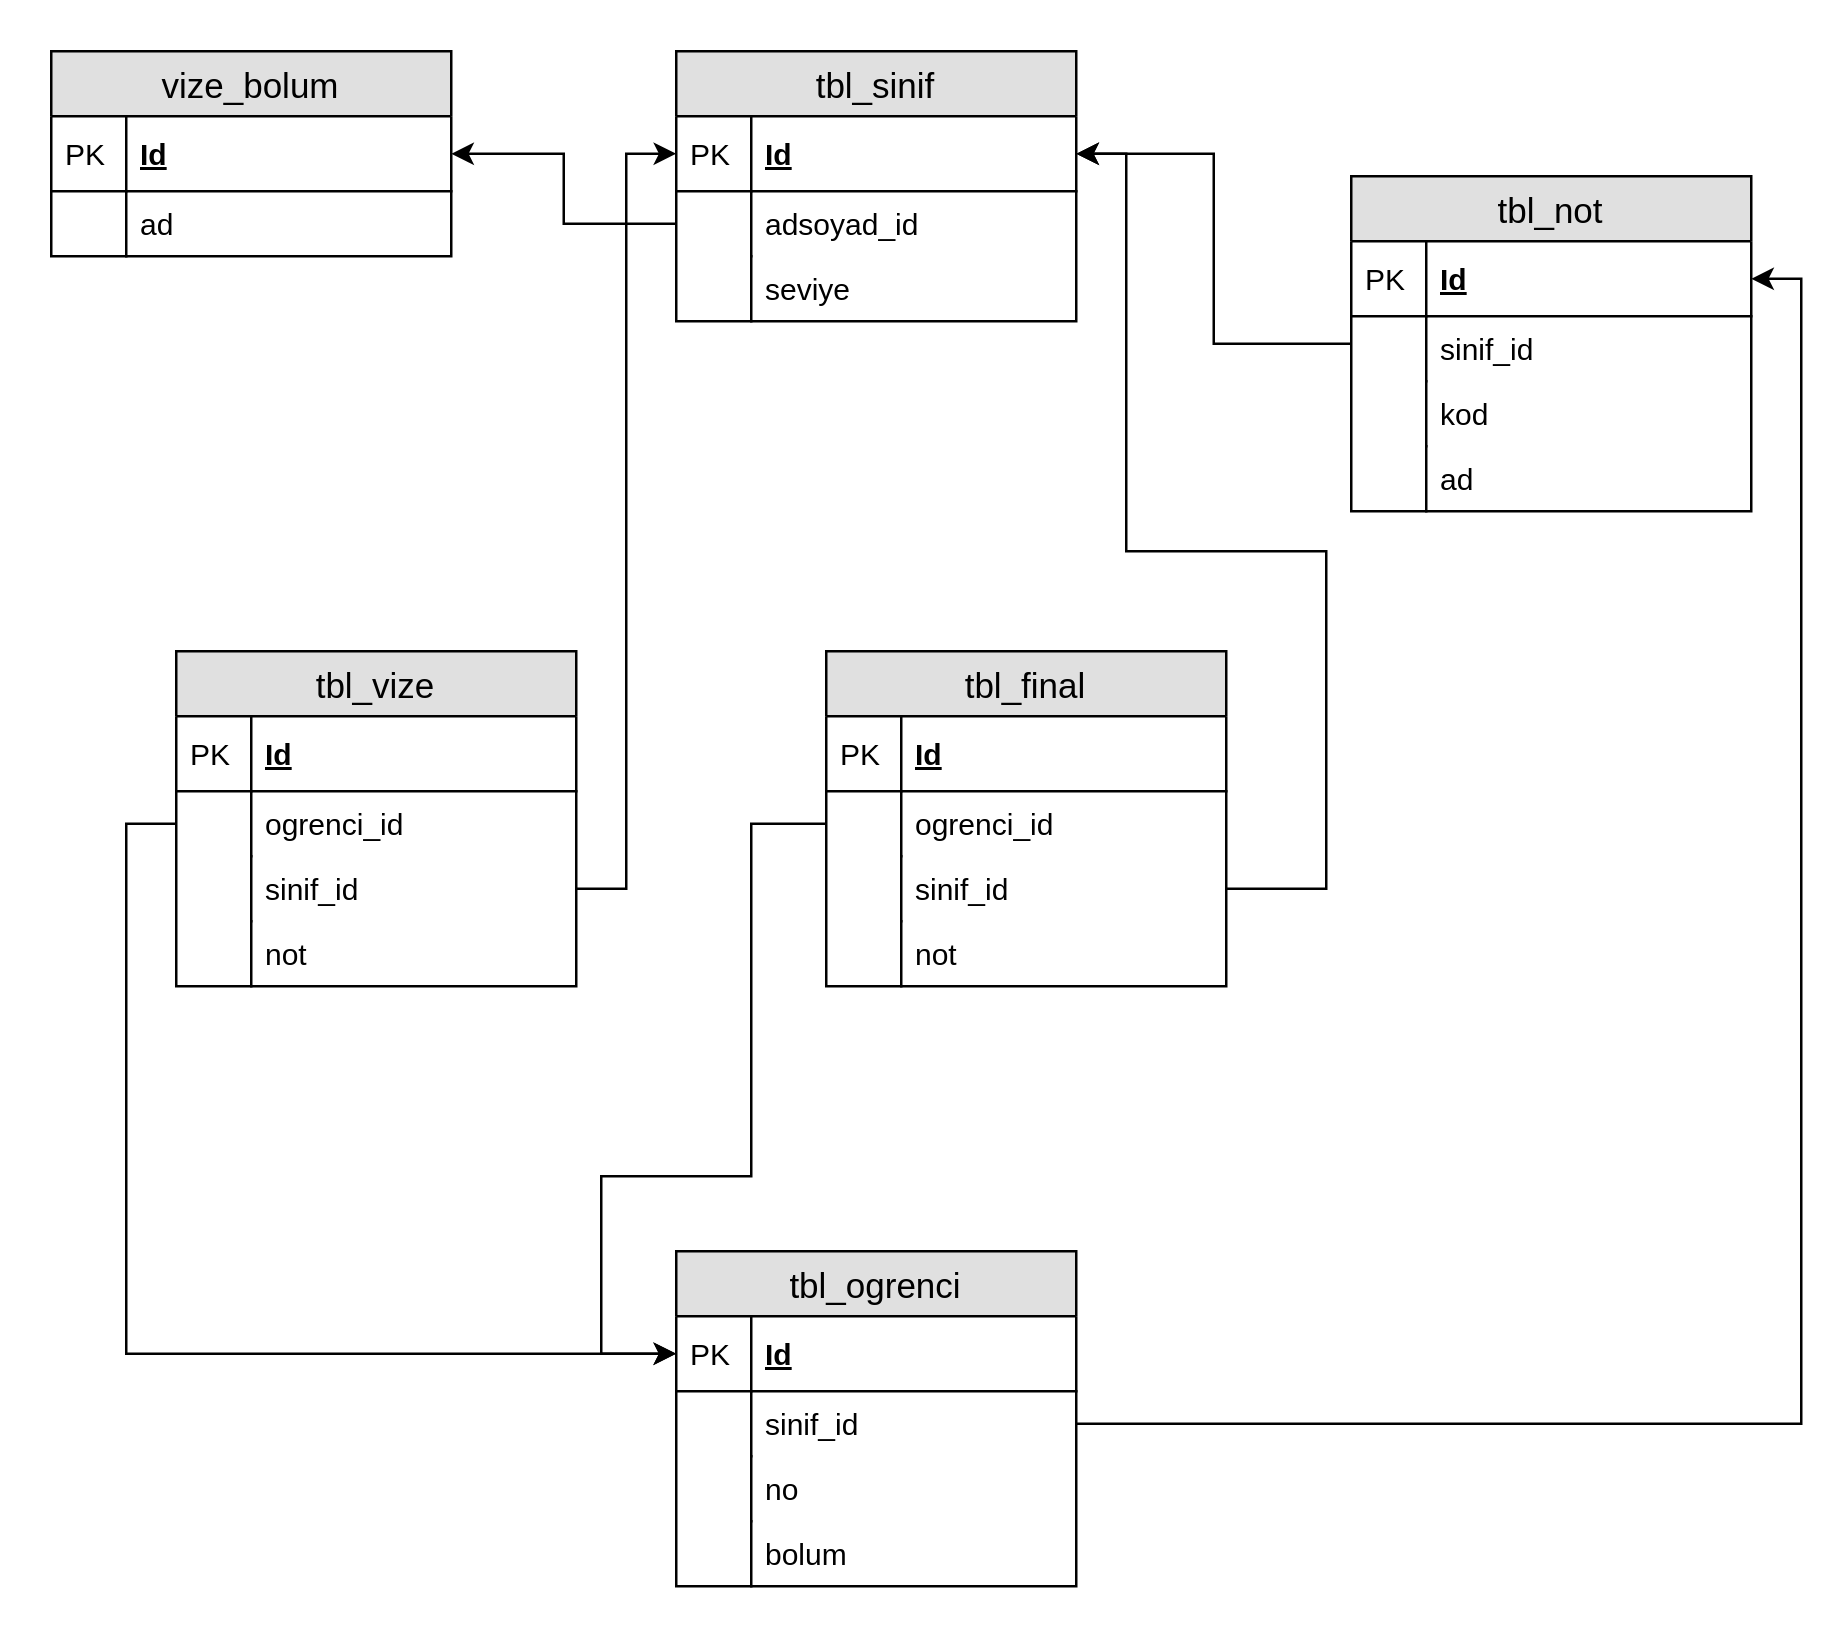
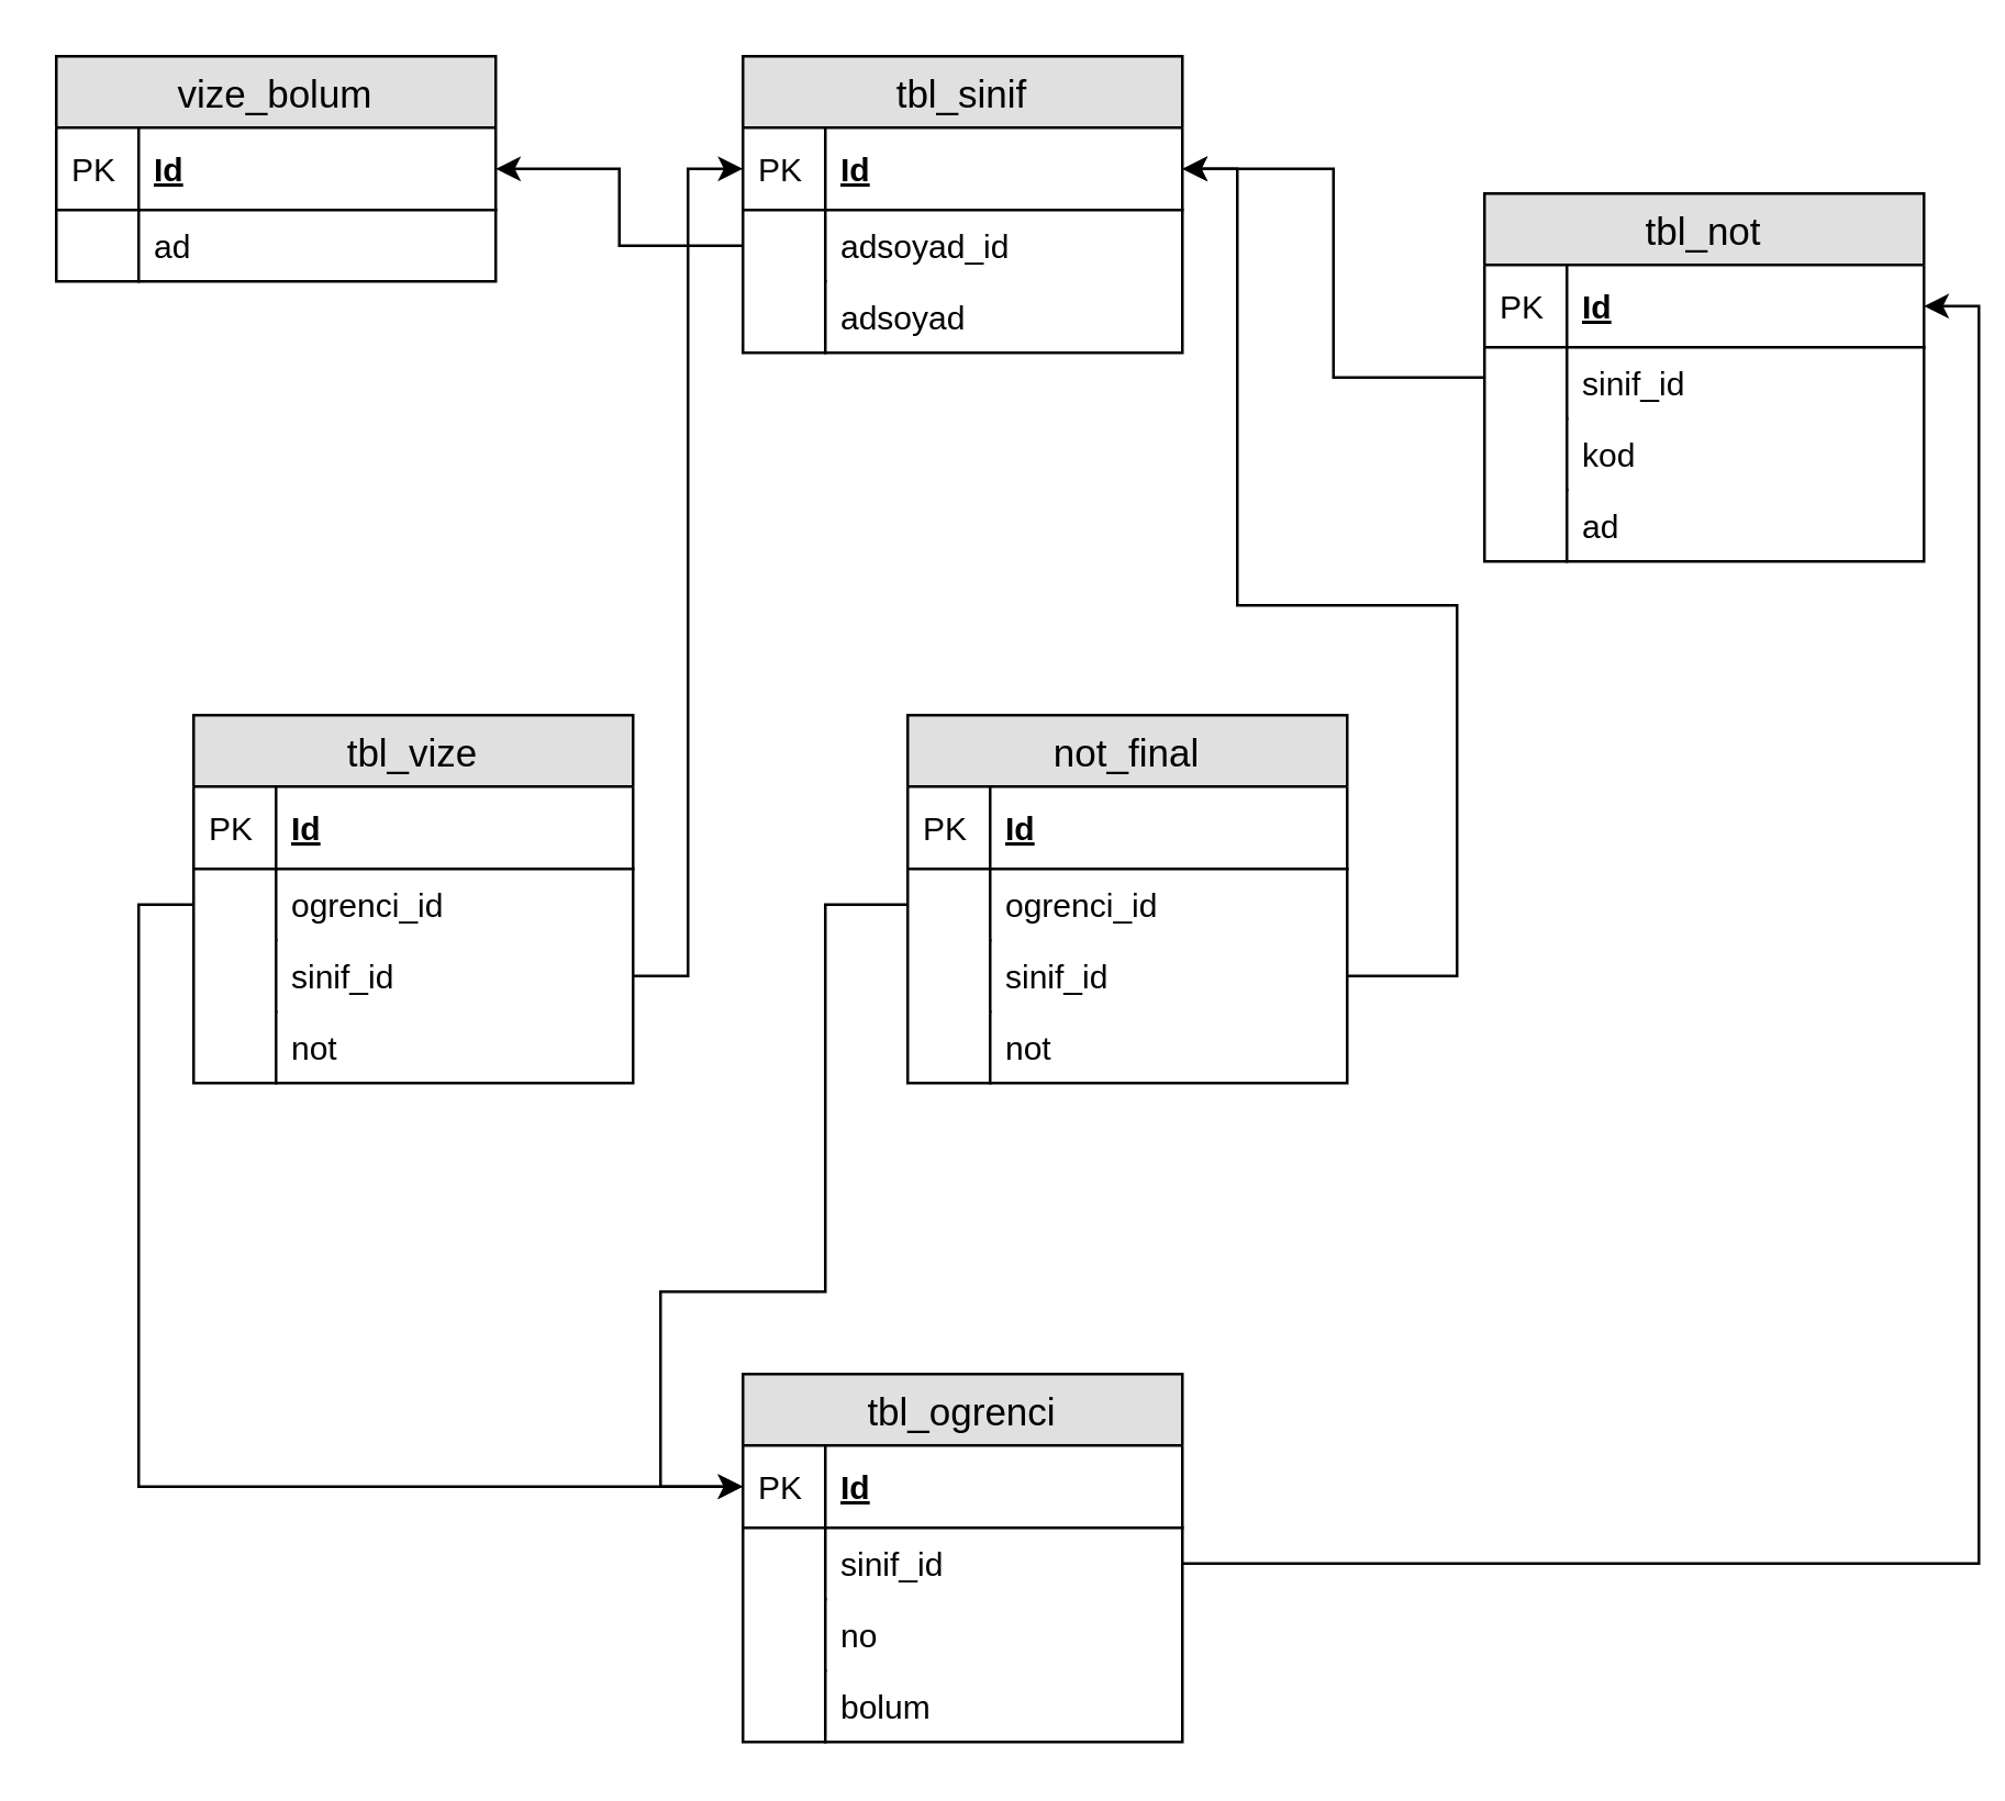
- <mxCell id="12" value="seviye" style="shape=partialRectangle;top=0;left=0;right=0;bottom=0;align=left;verticalAlign=top;fillColor=none;spacingLeft=34;spacingRight=4;overflow=hidden;rotatable=0;points=[[0,0.5],[1,0.5]];portConstraint=eastwest;dropTarget=0;fontSize=12;" vertex="1" parent="7"><mxGeometry y="82" width="160" height="26" as="geometry" /></mxCell>
+ <mxCell id="12" value="adsoyad" style="shape=partialRectangle;top=0;left=0;right=0;bottom=0;align=left;verticalAlign=top;fillColor=none;spacingLeft=34;spacingRight=4;overflow=hidden;rotatable=0;points=[[0,0.5],[1,0.5]];portConstraint=eastwest;dropTarget=0;fontSize=12;" vertex="1" parent="7"><mxGeometry y="82" width="160" height="26" as="geometry" /></mxCell>
- <mxCell id="47" value="tbl_final" style="swimlane;fontStyle=0;childLayout=stackLayout;horizontal=1;startSize=26;fillColor=#e0e0e0;horizontalStack=0;resizeParent=1;resizeParentMax=0;resizeLast=0;collapsible=1;marginBottom=0;swimlaneFillColor=#ffffff;align=center;fontSize=14;" vertex="1" parent="1"><mxGeometry x="330" y="260" width="160" height="134" as="geometry" /></mxCell>
+ <mxCell id="47" value="not_final" style="swimlane;fontStyle=0;childLayout=stackLayout;horizontal=1;startSize=26;fillColor=#e0e0e0;horizontalStack=0;resizeParent=1;resizeParentMax=0;resizeLast=0;collapsible=1;marginBottom=0;swimlaneFillColor=#ffffff;align=center;fontSize=14;" vertex="1" parent="1"><mxGeometry x="330" y="260" width="160" height="134" as="geometry" /></mxCell>
